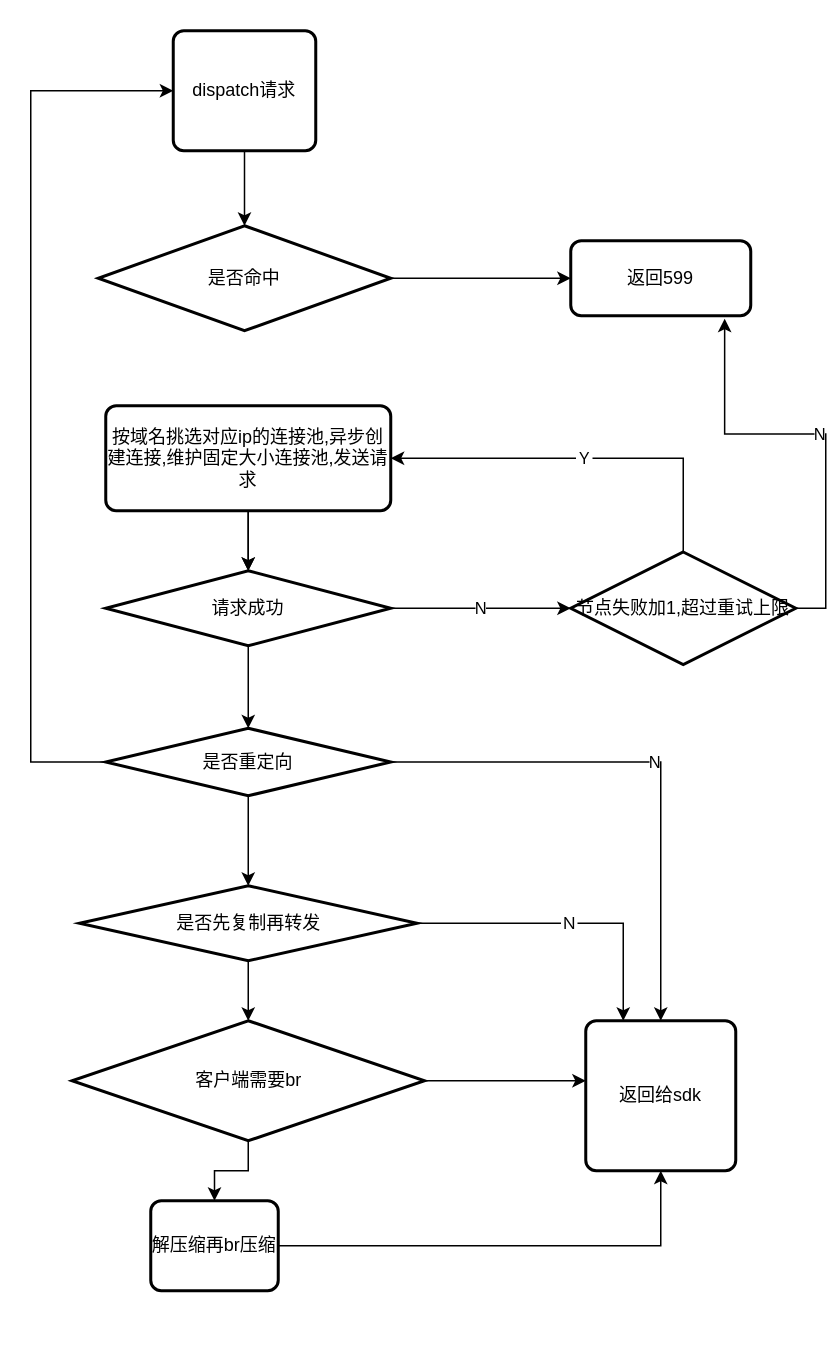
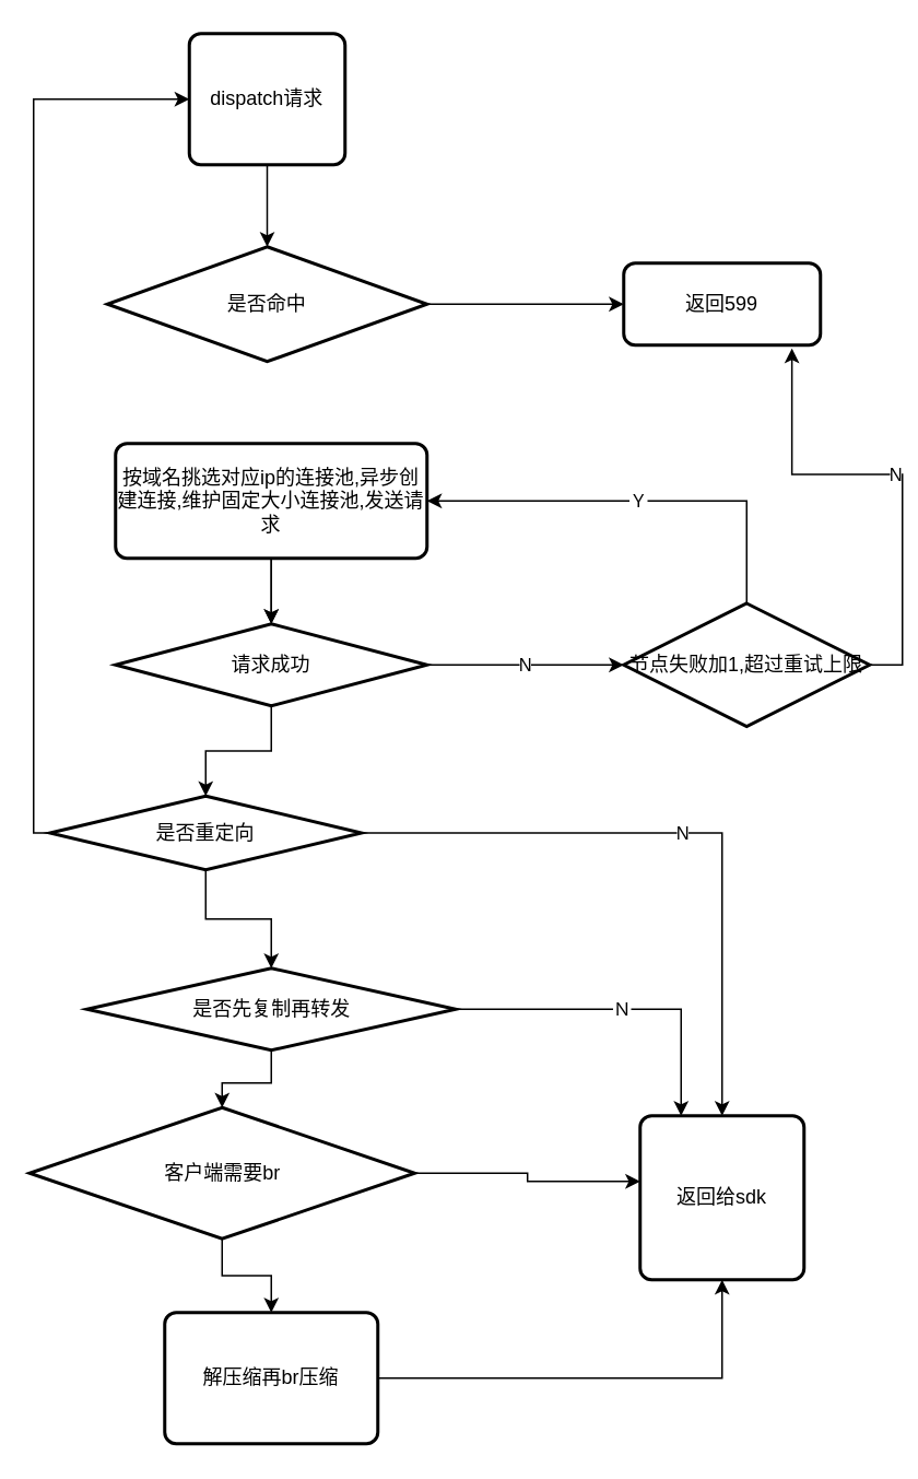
- <mxCell id="13" value="是否重定向" style="strokeWidth=2;html=1;shape=mxgraph.flowchart.decision;whiteSpace=wrap;" vertex="1" parent="1"><mxGeometry x="70" y="485" width="190" height="45" as="geometry" /></mxCell>
+ <mxCell id="13" value="是否重定向" style="strokeWidth=2;html=1;shape=mxgraph.flowchart.decision;whiteSpace=wrap;" vertex="1" parent="1"><mxGeometry x="30" y="485" width="190" height="45" as="geometry" /></mxCell>
- <mxCell id="19" value="客户端需要br" style="strokeWidth=2;html=1;shape=mxgraph.flowchart.decision;whiteSpace=wrap;" vertex="1" parent="1"><mxGeometry x="47.5" y="680" width="235" height="80" as="geometry" /></mxCell>
+ <mxCell id="19" value="客户端需要br" style="strokeWidth=2;html=1;shape=mxgraph.flowchart.decision;whiteSpace=wrap;" vertex="1" parent="1"><mxGeometry x="17.5" y="675" width="235" height="80" as="geometry" /></mxCell>
- <mxCell id="21" value="解压缩再br压缩" style="rounded=1;whiteSpace=wrap;html=1;absoluteArcSize=1;arcSize=14;strokeWidth=2;" vertex="1" parent="1"><mxGeometry x="100" y="800" width="85" height="60" as="geometry" /></mxCell>
+ <mxCell id="21" value="解压缩再br压缩" style="rounded=1;whiteSpace=wrap;html=1;absoluteArcSize=1;arcSize=14;strokeWidth=2;" vertex="1" parent="1"><mxGeometry x="100" y="800" width="130" height="80" as="geometry" /></mxCell>
